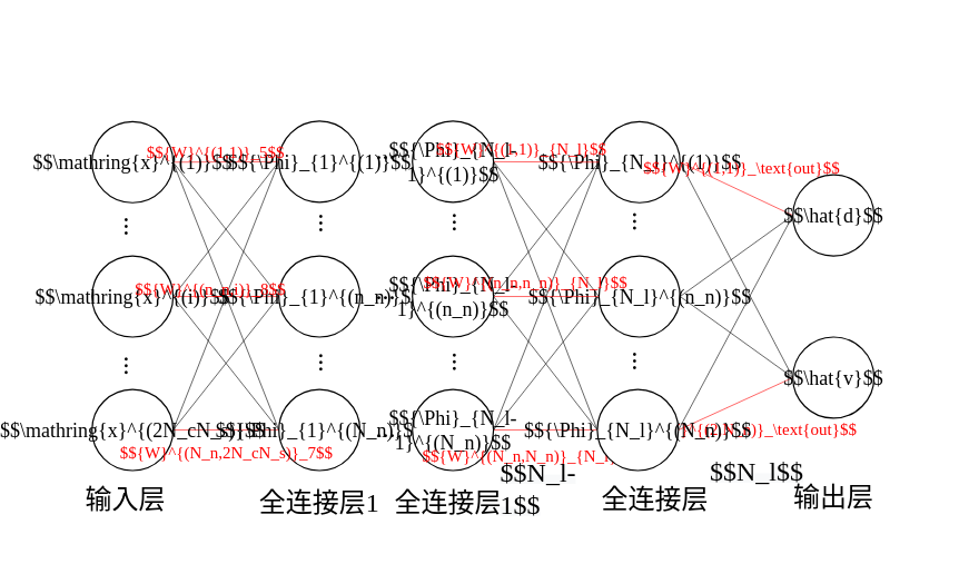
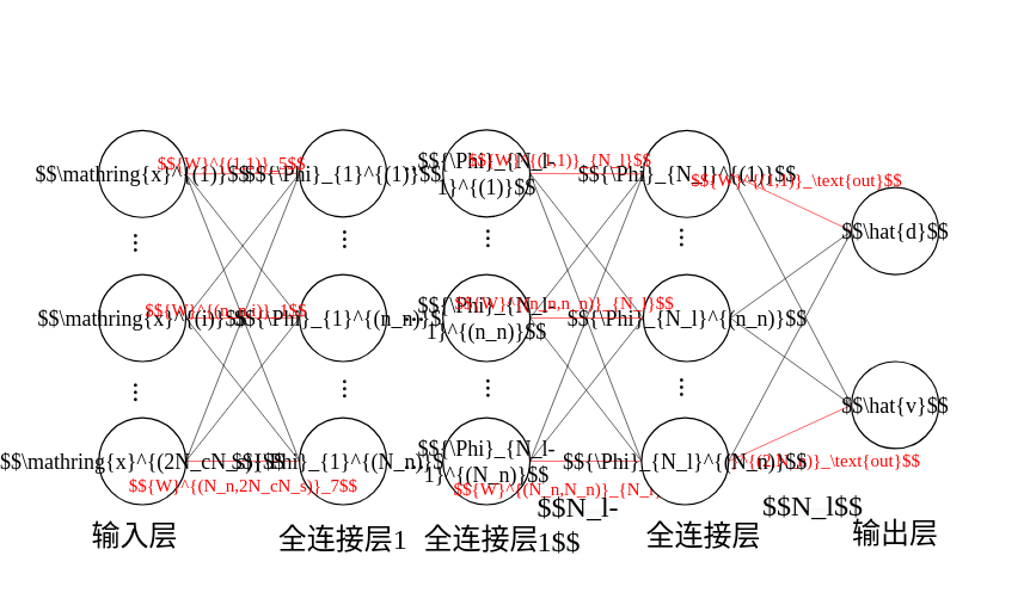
- <mxCell id="32" value="&lt;font style=&quot;font-size: 25px;&quot;&gt;$${W}^{(n_n,i)}_8$$&lt;/font&gt;" style="text;html=1;strokeColor=none;fillColor=none;align=center;verticalAlign=middle;whiteSpace=wrap;rounded=0;fontFamily=Times New Roman;fontSize=50;fontColor=#FF0000;movable=1;resizable=1;rotatable=1;deletable=1;editable=1;locked=0;connectable=1;" parent="1" vertex="1"><mxGeometry x="144" y="363" width="287" height="120" as="geometry" /></mxCell>
+ <mxCell id="32" value="&lt;font style=&quot;font-size: 25px;&quot;&gt;$${W}^{(n_n,i)}_1$$&lt;/font&gt;" style="text;html=1;strokeColor=none;fillColor=none;align=center;verticalAlign=middle;whiteSpace=wrap;rounded=0;fontFamily=Times New Roman;fontSize=50;fontColor=#FF0000;movable=1;resizable=1;rotatable=1;deletable=1;editable=1;locked=0;connectable=1;" parent="1" vertex="1"><mxGeometry x="144" y="363" width="287" height="120" as="geometry" /></mxCell>
